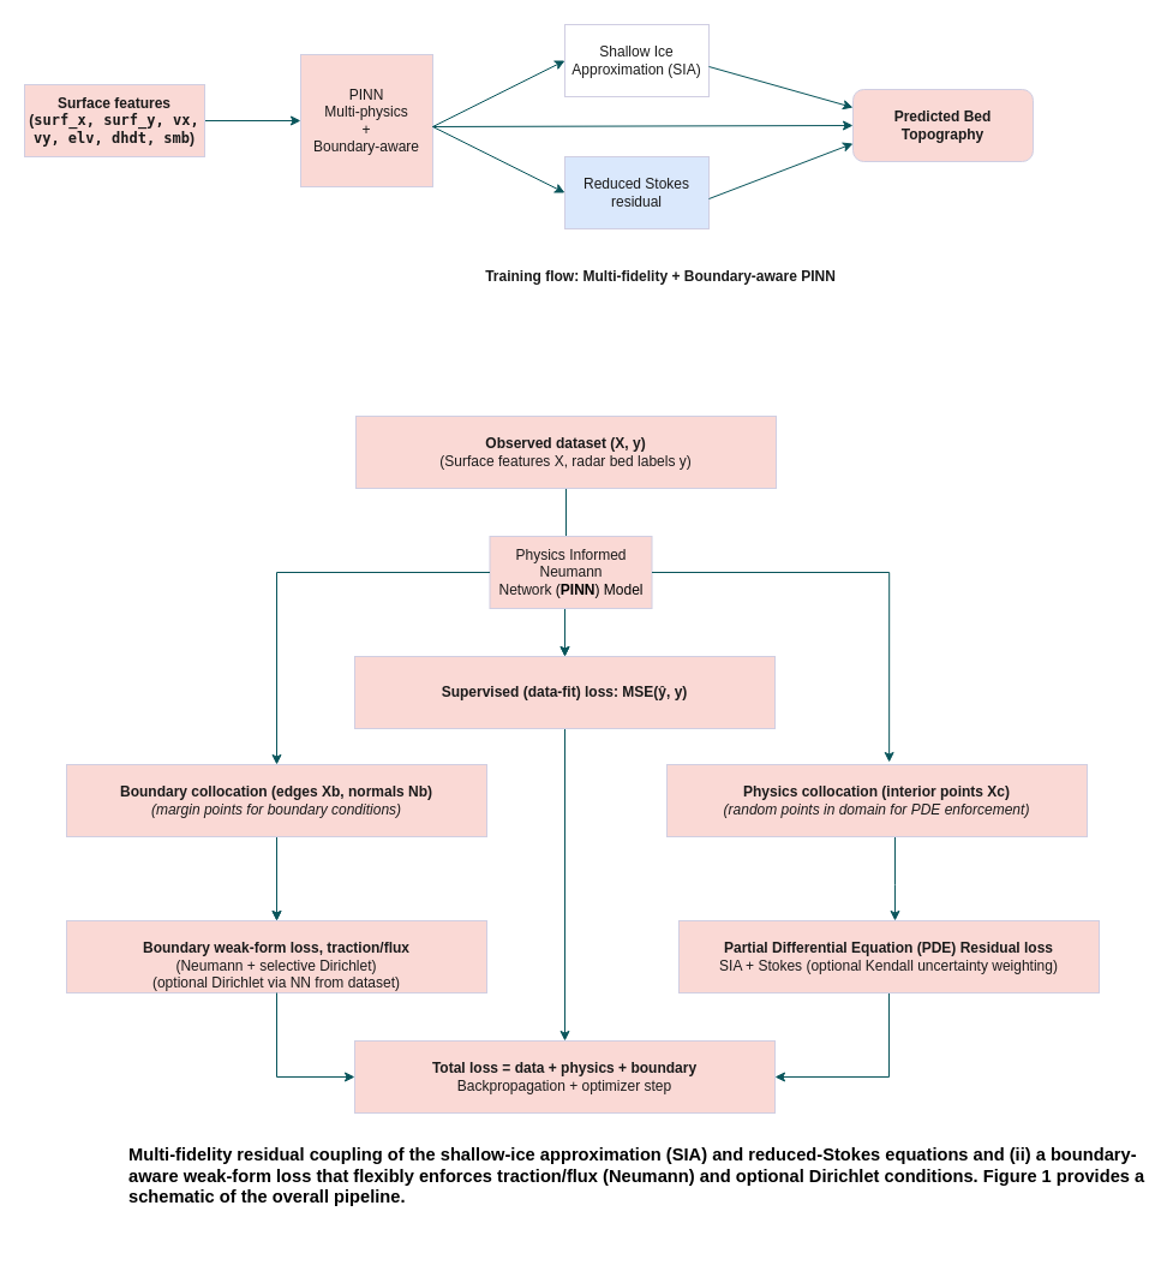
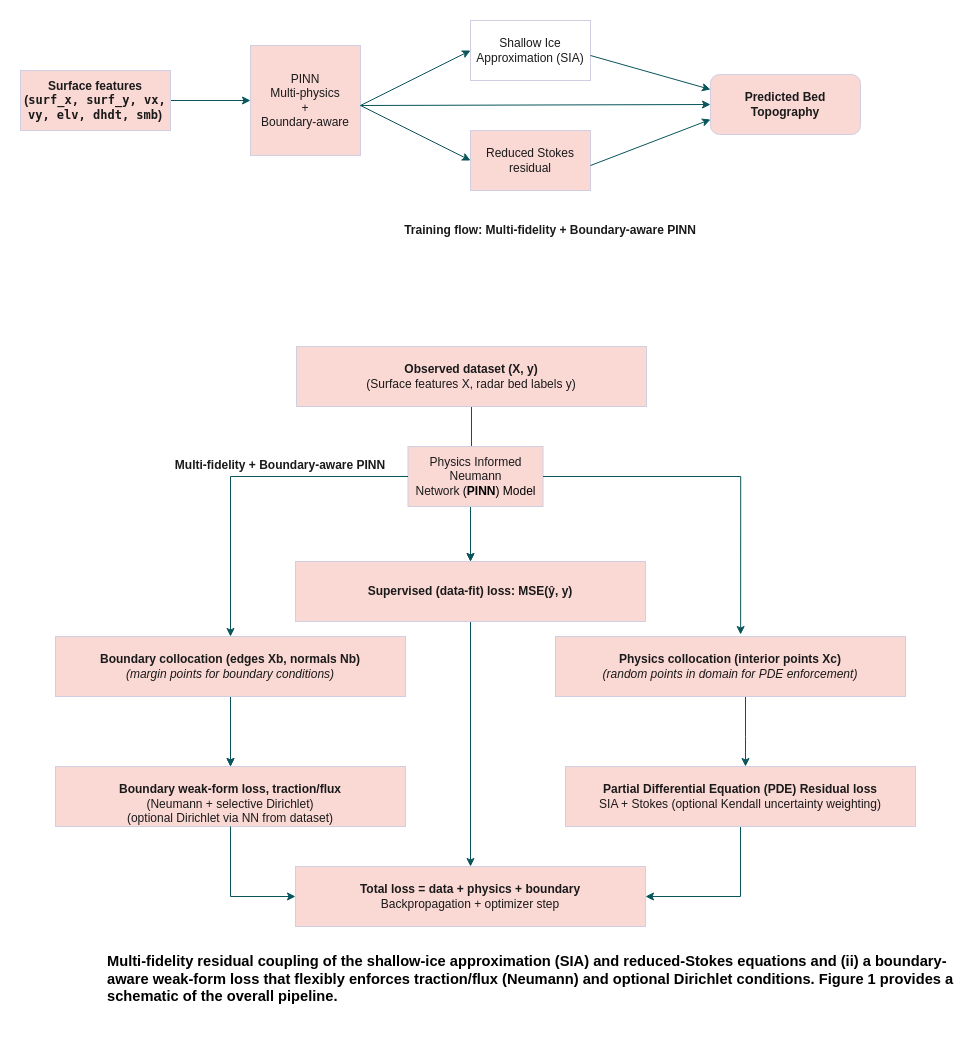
- <mxCell id="7" value="Reduced Stokes residual" style="rounded=0;whiteSpace=wrap;html=1;labelBackgroundColor=none;fillColor=#dae8fc;strokeColor=#D0CEE2;fontColor=#1A1A1A;" vertex="1" parent="1"><mxGeometry x="470" y="130" width="120" height="60" as="geometry" /></mxCell>
+ <mxCell id="7" value="Reduced Stokes residual" style="rounded=0;whiteSpace=wrap;html=1;labelBackgroundColor=none;fillColor=#FAD9D5;strokeColor=#D0CEE2;fontColor=#1A1A1A;" vertex="1" parent="1"><mxGeometry x="470" y="130" width="120" height="60" as="geometry" /></mxCell>
+ <mxCell id="34" value="Multi-fidelity + Boundary-aware PINN" style="text;html=1;align=center;verticalAlign=middle;whiteSpace=wrap;rounded=0;fontColor=#1A1A1A;fontStyle=1;labelBackgroundColor=none;" vertex="1" parent="1"><mxGeometry x="170" y="450" width="220" height="30" as="geometry" /></mxCell>
- <mxCell id="12" value="&lt;b&gt;Supervised (data-fit) loss: MSE(ŷ, y)&lt;/b&gt;" style="rounded=0;whiteSpace=wrap;html=1;labelBackgroundColor=none;fillColor=#FAD9D5;strokeColor=#D0CEE2;fontColor=#1A1A1A;" vertex="1" parent="1"><mxGeometry x="295" y="546" width="350" height="60" as="geometry" /></mxCell>
+ <mxCell id="12" value="&lt;b&gt;Supervised (data-fit) loss: MSE(ŷ, y)&lt;/b&gt;" style="rounded=0;whiteSpace=wrap;html=1;labelBackgroundColor=none;fillColor=#FAD9D5;strokeColor=#D0CEE2;fontColor=#1A1A1A;" vertex="1" parent="1"><mxGeometry x="295" y="561" width="350" height="60" as="geometry" /></mxCell>
